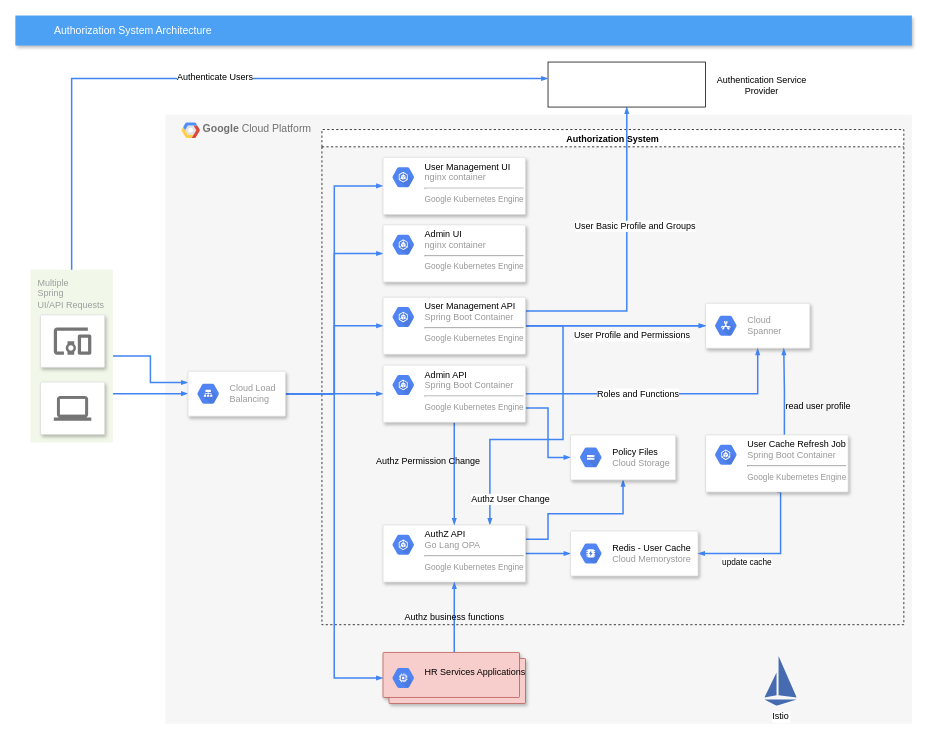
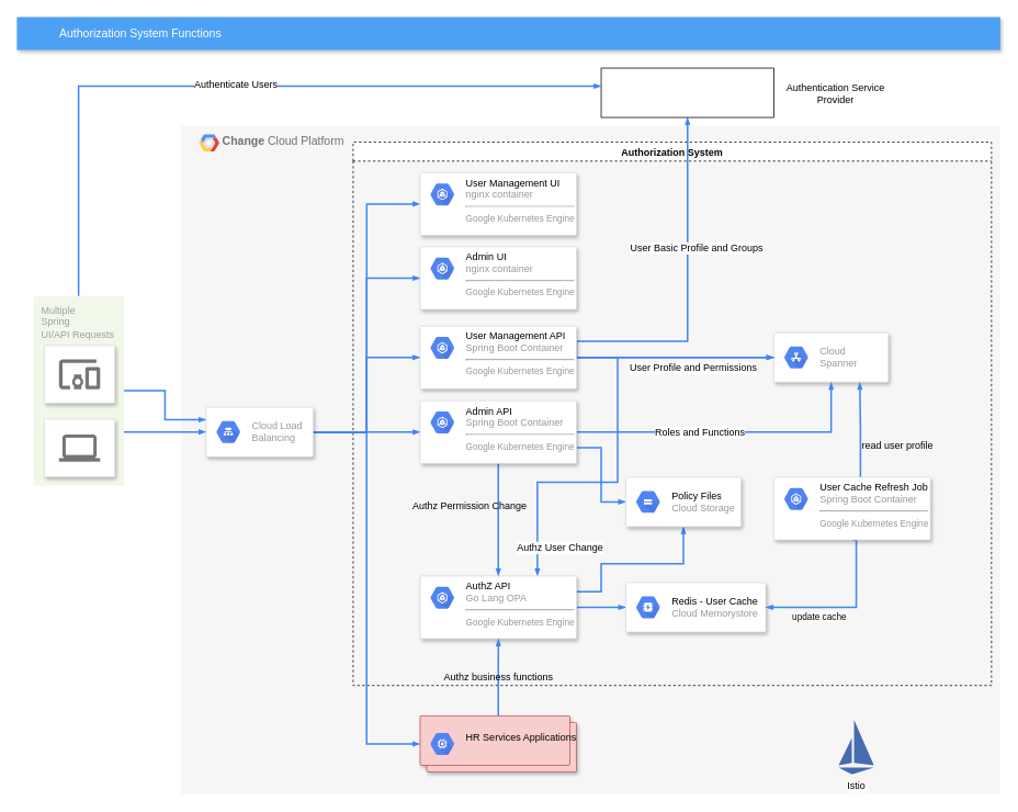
- <mxCell id="9" value="Authorization System Architecture " style="fillColor=#4DA1F5;strokeColor=none;shadow=1;gradientColor=none;fontSize=14;align=left;spacingLeft=50;fontColor=#ffffff;html=1;" parent="1" vertex="1"><mxGeometry x="20" y="20" width="1195" height="40" as="geometry" /></mxCell>
+ <mxCell id="9" value="Authorization System Functions " style="fillColor=#4DA1F5;strokeColor=none;shadow=1;gradientColor=none;fontSize=14;align=left;spacingLeft=50;fontColor=#ffffff;html=1;" parent="1" vertex="1"><mxGeometry x="20" y="20" width="1195" height="40" as="geometry" /></mxCell>
- <mxCell id="3" value="&lt;b&gt;Google &lt;/b&gt;Cloud Platform" style="fillColor=#F6F6F6;strokeColor=none;shadow=0;gradientColor=none;fontSize=14;align=left;spacing=10;fontColor=#717171;9E9E9E;verticalAlign=top;spacingTop=-4;fontStyle=0;spacingLeft=40;html=1;container=0;" parent="2" vertex="1"><mxGeometry width="995.0" height="812.0" as="geometry" /></mxCell>
+ <mxCell id="3" value="&lt;b&gt;Change &lt;/b&gt;Cloud Platform" style="fillColor=#F6F6F6;strokeColor=none;shadow=0;gradientColor=none;fontSize=14;align=left;spacing=10;fontColor=#717171;9E9E9E;verticalAlign=top;spacingTop=-4;fontStyle=0;spacingLeft=40;html=1;container=0;" parent="2" vertex="1"><mxGeometry width="995.0" height="812.0" as="geometry" /></mxCell>
